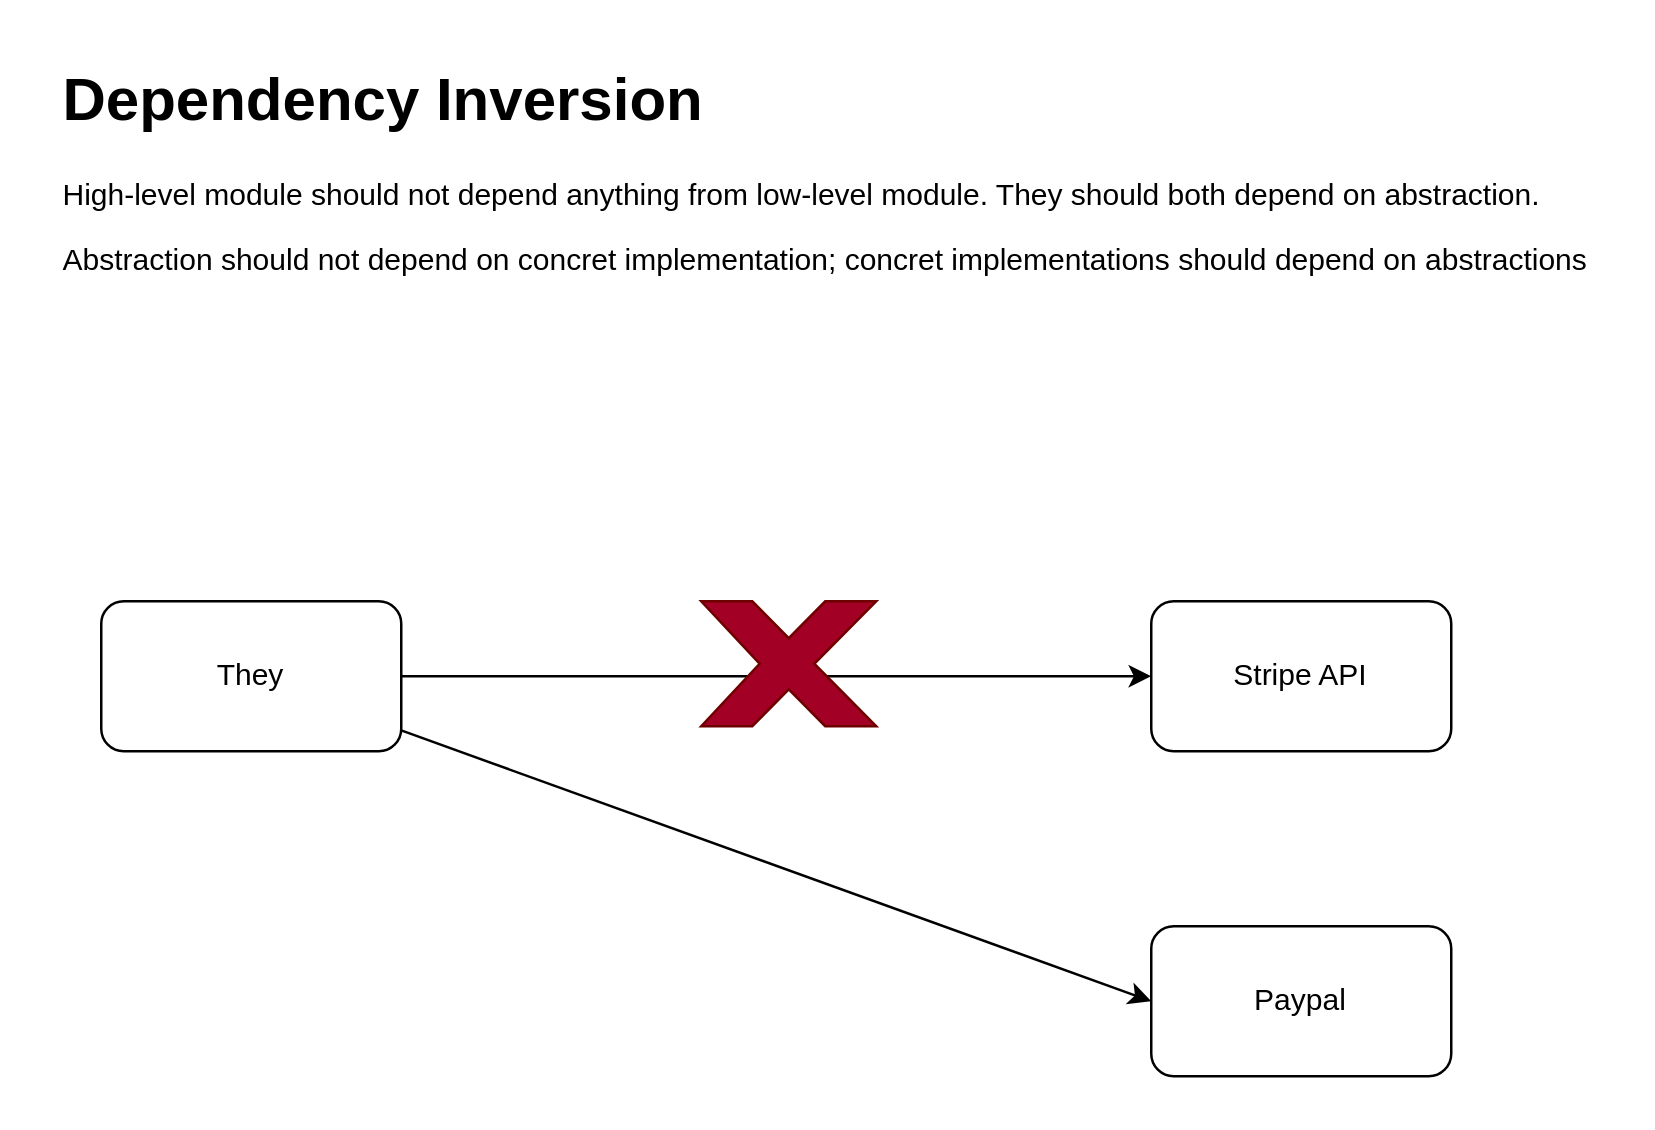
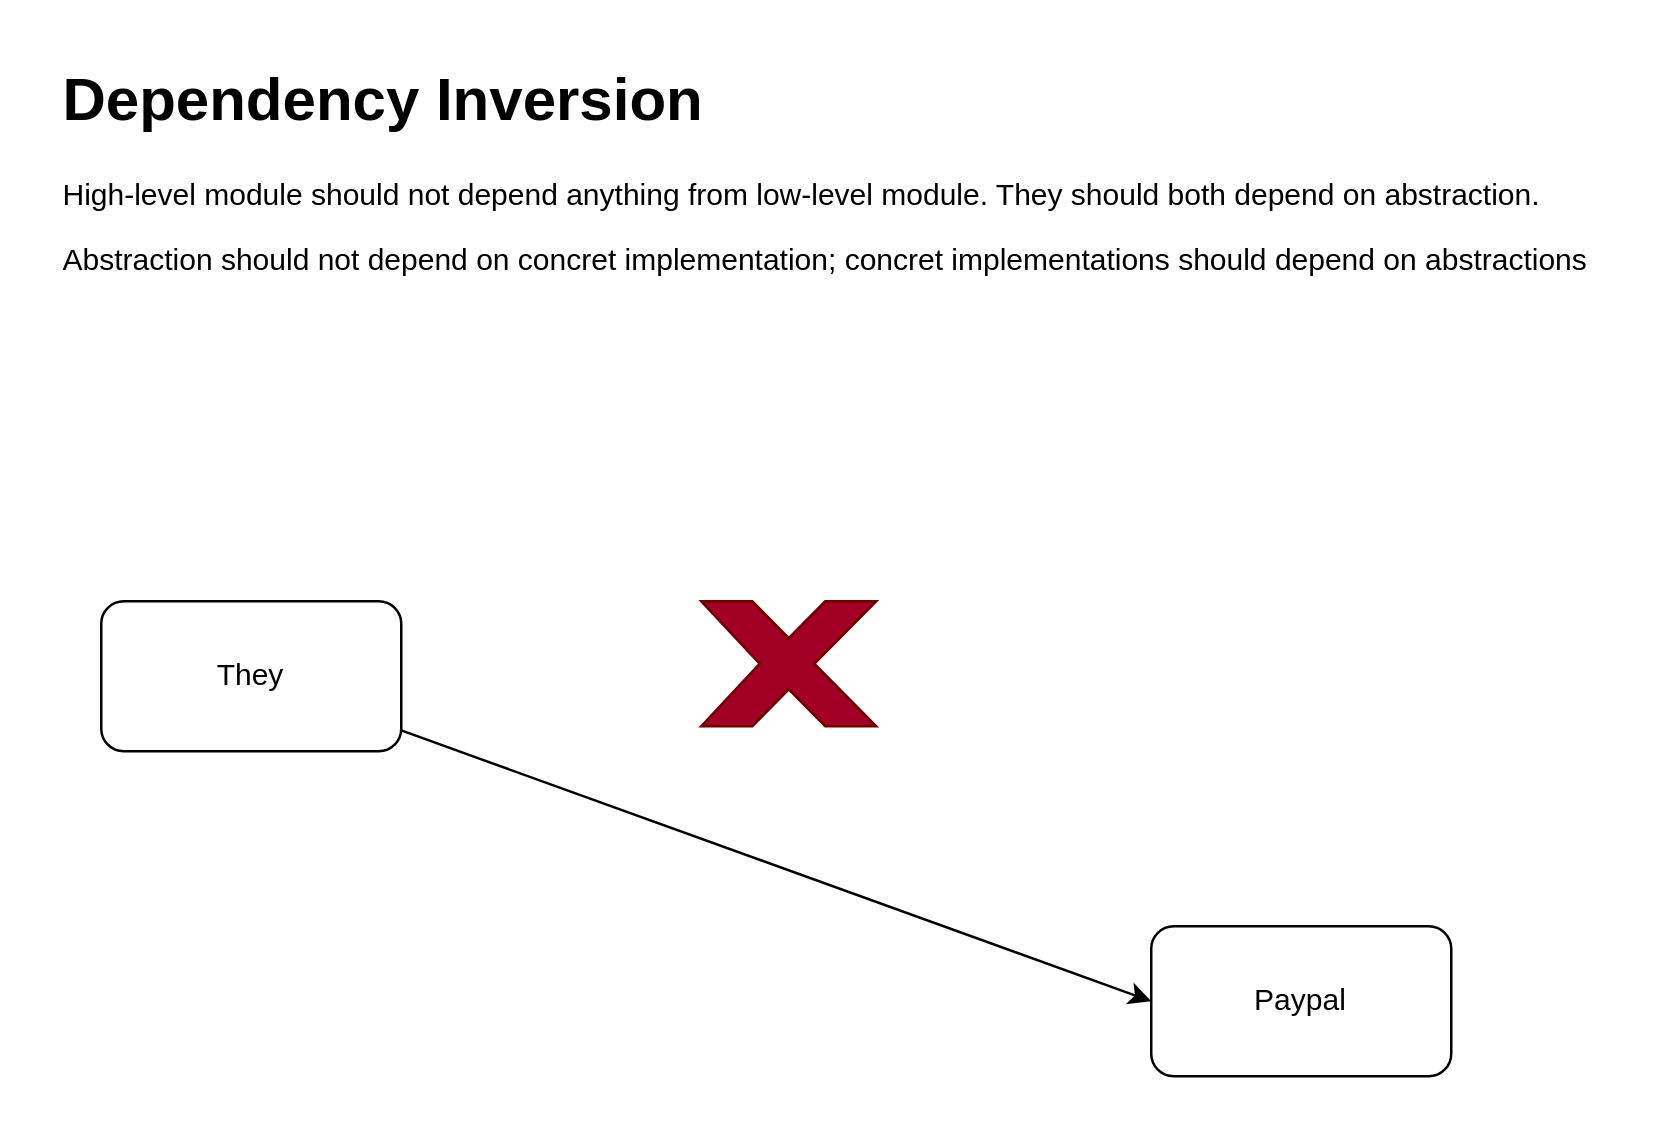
- <mxCell id="2" value="" style="edgeStyle=none;html=1;" parent="1" source="4" target="5" edge="1"><mxGeometry relative="1" as="geometry" /></mxCell>
- <mxCell id="5" value="Stripe API" style="whiteSpace=wrap;html=1;rounded=1;" parent="1" vertex="1"><mxGeometry x="460" y="240" width="120" height="60" as="geometry" /></mxCell>
